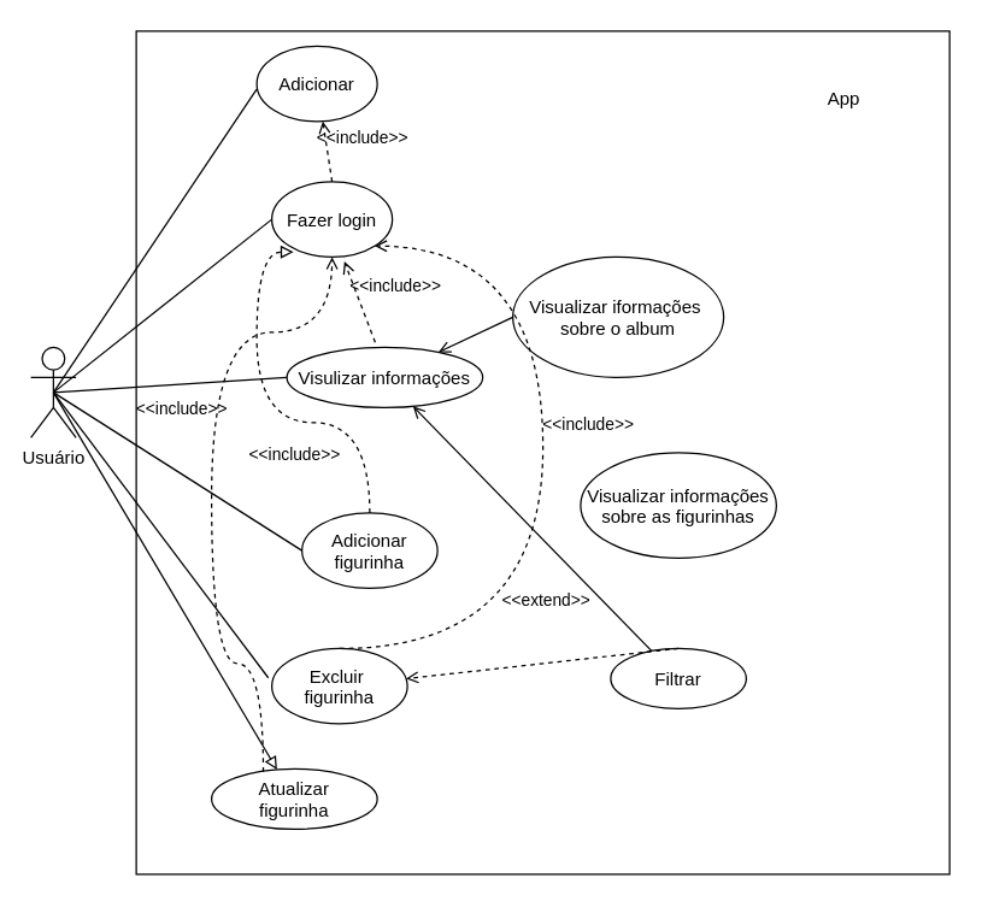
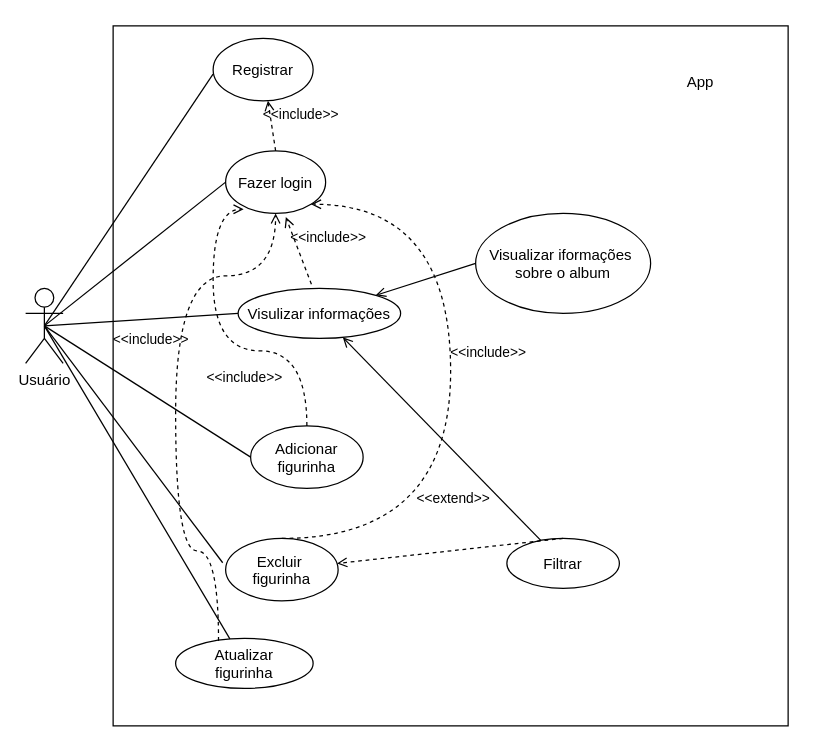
- <mxCell id="8" value="Adicionar" style="ellipse;" vertex="1" parent="1"><mxGeometry x="170" y="30" width="80" height="50" as="geometry" /></mxCell>
+ <mxCell id="8" value="Registrar" style="ellipse;" vertex="1" parent="1"><mxGeometry x="170" y="30" width="80" height="50" as="geometry" /></mxCell>
- <mxCell id="22" value="&amp;lt;&amp;lt;include&amp;gt;&amp;gt;" style="html=1;verticalAlign=bottom;labelBackgroundColor=none;endArrow=block;endFill=0;dashed=1;exitX=0.5;exitY=0;exitDx=0;exitDy=0;entryX=0.18;entryY=0.934;entryDx=0;entryDy=0;edgeStyle=orthogonalEdgeStyle;elbow=vertical;entryPerimeter=0;curved=1;" edge="1" parent="1" source="21" target="10"><mxGeometry x="-0.01" y="50" width="160" relative="1" as="geometry"><mxPoint x="210" y="380" as="sourcePoint" /><mxPoint x="370" y="380" as="targetPoint" /><Array as="points"><mxPoint x="245" y="280" /><mxPoint x="170" y="280" /><mxPoint x="170" y="167" /></Array><mxPoint as="offset" /></mxGeometry></mxCell>
+ <mxCell id="22" value="&amp;lt;&amp;lt;include&amp;gt;&amp;gt;" style="html=1;verticalAlign=bottom;labelBackgroundColor=none;endArrow=open;endFill=0;dashed=1;exitX=0.5;exitY=0;exitDx=0;exitDy=0;entryX=0.18;entryY=0.934;entryDx=0;entryDy=0;edgeStyle=orthogonalEdgeStyle;elbow=vertical;entryPerimeter=0;curved=1;" edge="1" parent="1" source="21" target="10"><mxGeometry x="-0.01" y="50" width="160" relative="1" as="geometry"><mxPoint x="210" y="380" as="sourcePoint" /><mxPoint x="370" y="380" as="targetPoint" /><Array as="points"><mxPoint x="245" y="280" /><mxPoint x="170" y="280" /><mxPoint x="170" y="167" /></Array><mxPoint as="offset" /></mxGeometry></mxCell>
- <mxCell id="17" value="Visualizar iformações &#10;sobre o album" style="ellipse;fillColor=none;" vertex="1" parent="1"><mxGeometry x="340" y="170" width="140" height="80" as="geometry" /></mxCell>
+ <mxCell id="17" value="Visualizar iformações &#10;sobre o album" style="ellipse;fillColor=none;" vertex="1" parent="1"><mxGeometry x="380" y="170" width="140" height="80" as="geometry" /></mxCell>
- <mxCell id="18" value="Visualizar informações &#10;sobre as figurinhas" style="ellipse;fillColor=none;" vertex="1" parent="1"><mxGeometry x="385" y="300" width="130" height="70" as="geometry" /></mxCell>
- <mxCell id="6" style="html=1;exitX=0.5;exitY=0.5;exitDx=0;exitDy=0;exitPerimeter=0;startArrow=none;startFill=0;endArrow=block;endFill=0;elbow=vertical;" edge="1" parent="1" source="7" target="26"><mxGeometry relative="1" as="geometry" /></mxCell>
+ <mxCell id="6" style="html=1;exitX=0.5;exitY=0.5;exitDx=0;exitDy=0;exitPerimeter=0;startArrow=none;startFill=0;endArrow=none;endFill=0;elbow=vertical;" edge="1" parent="1" source="7" target="26"><mxGeometry relative="1" as="geometry" /></mxCell>
